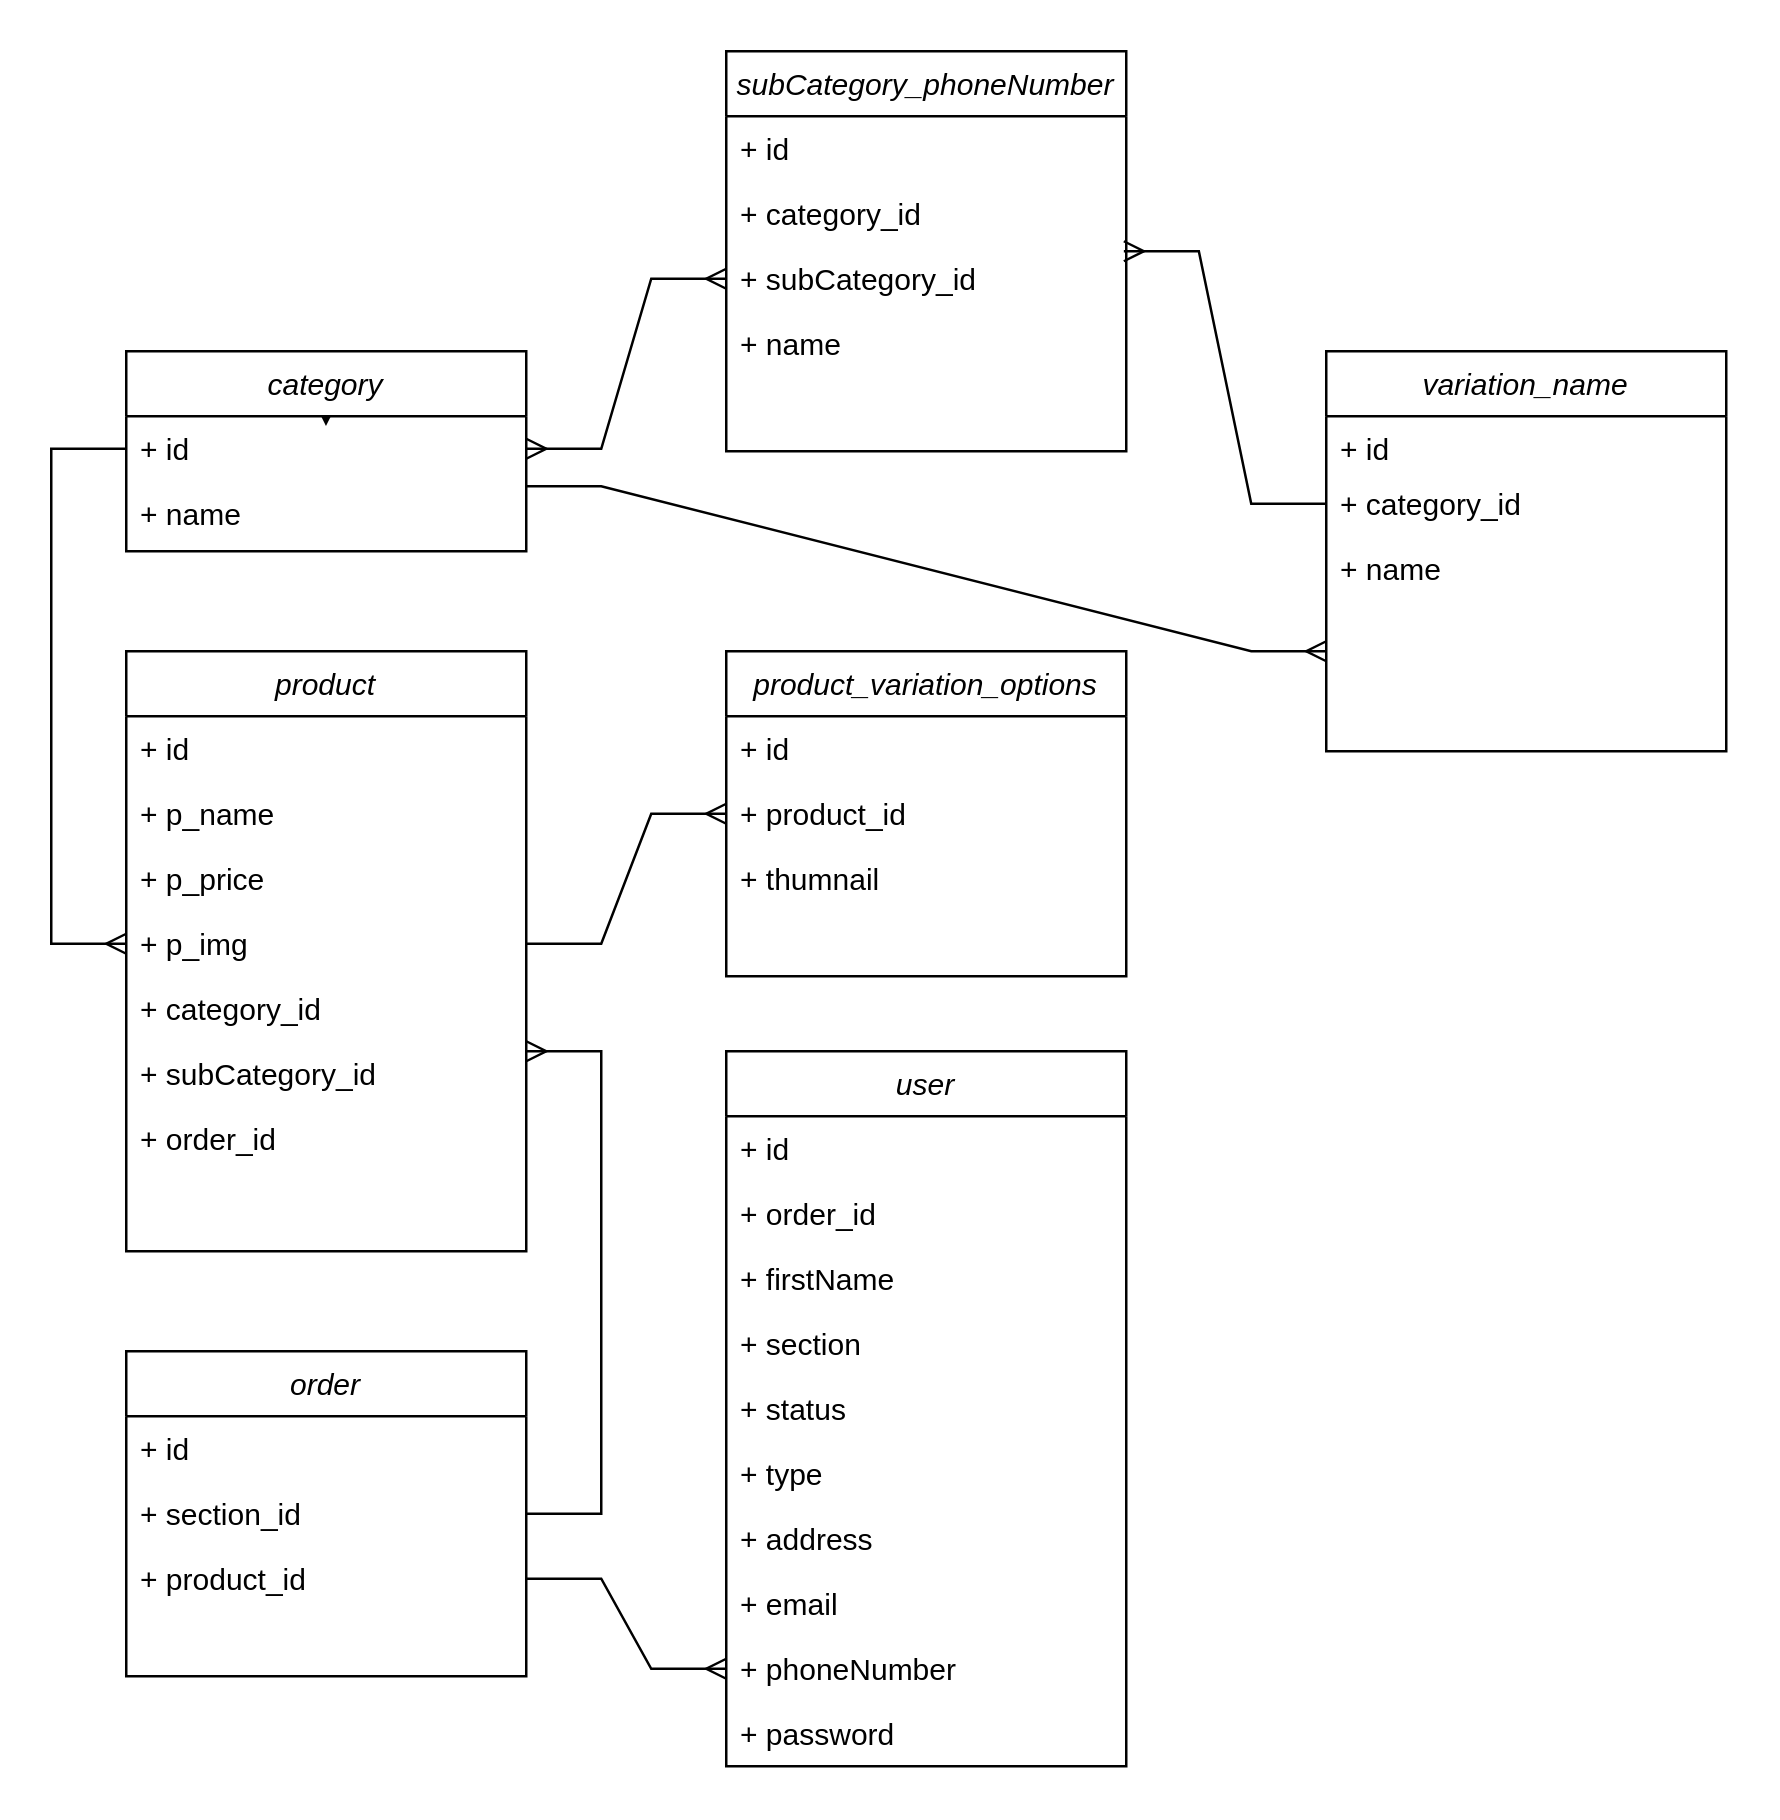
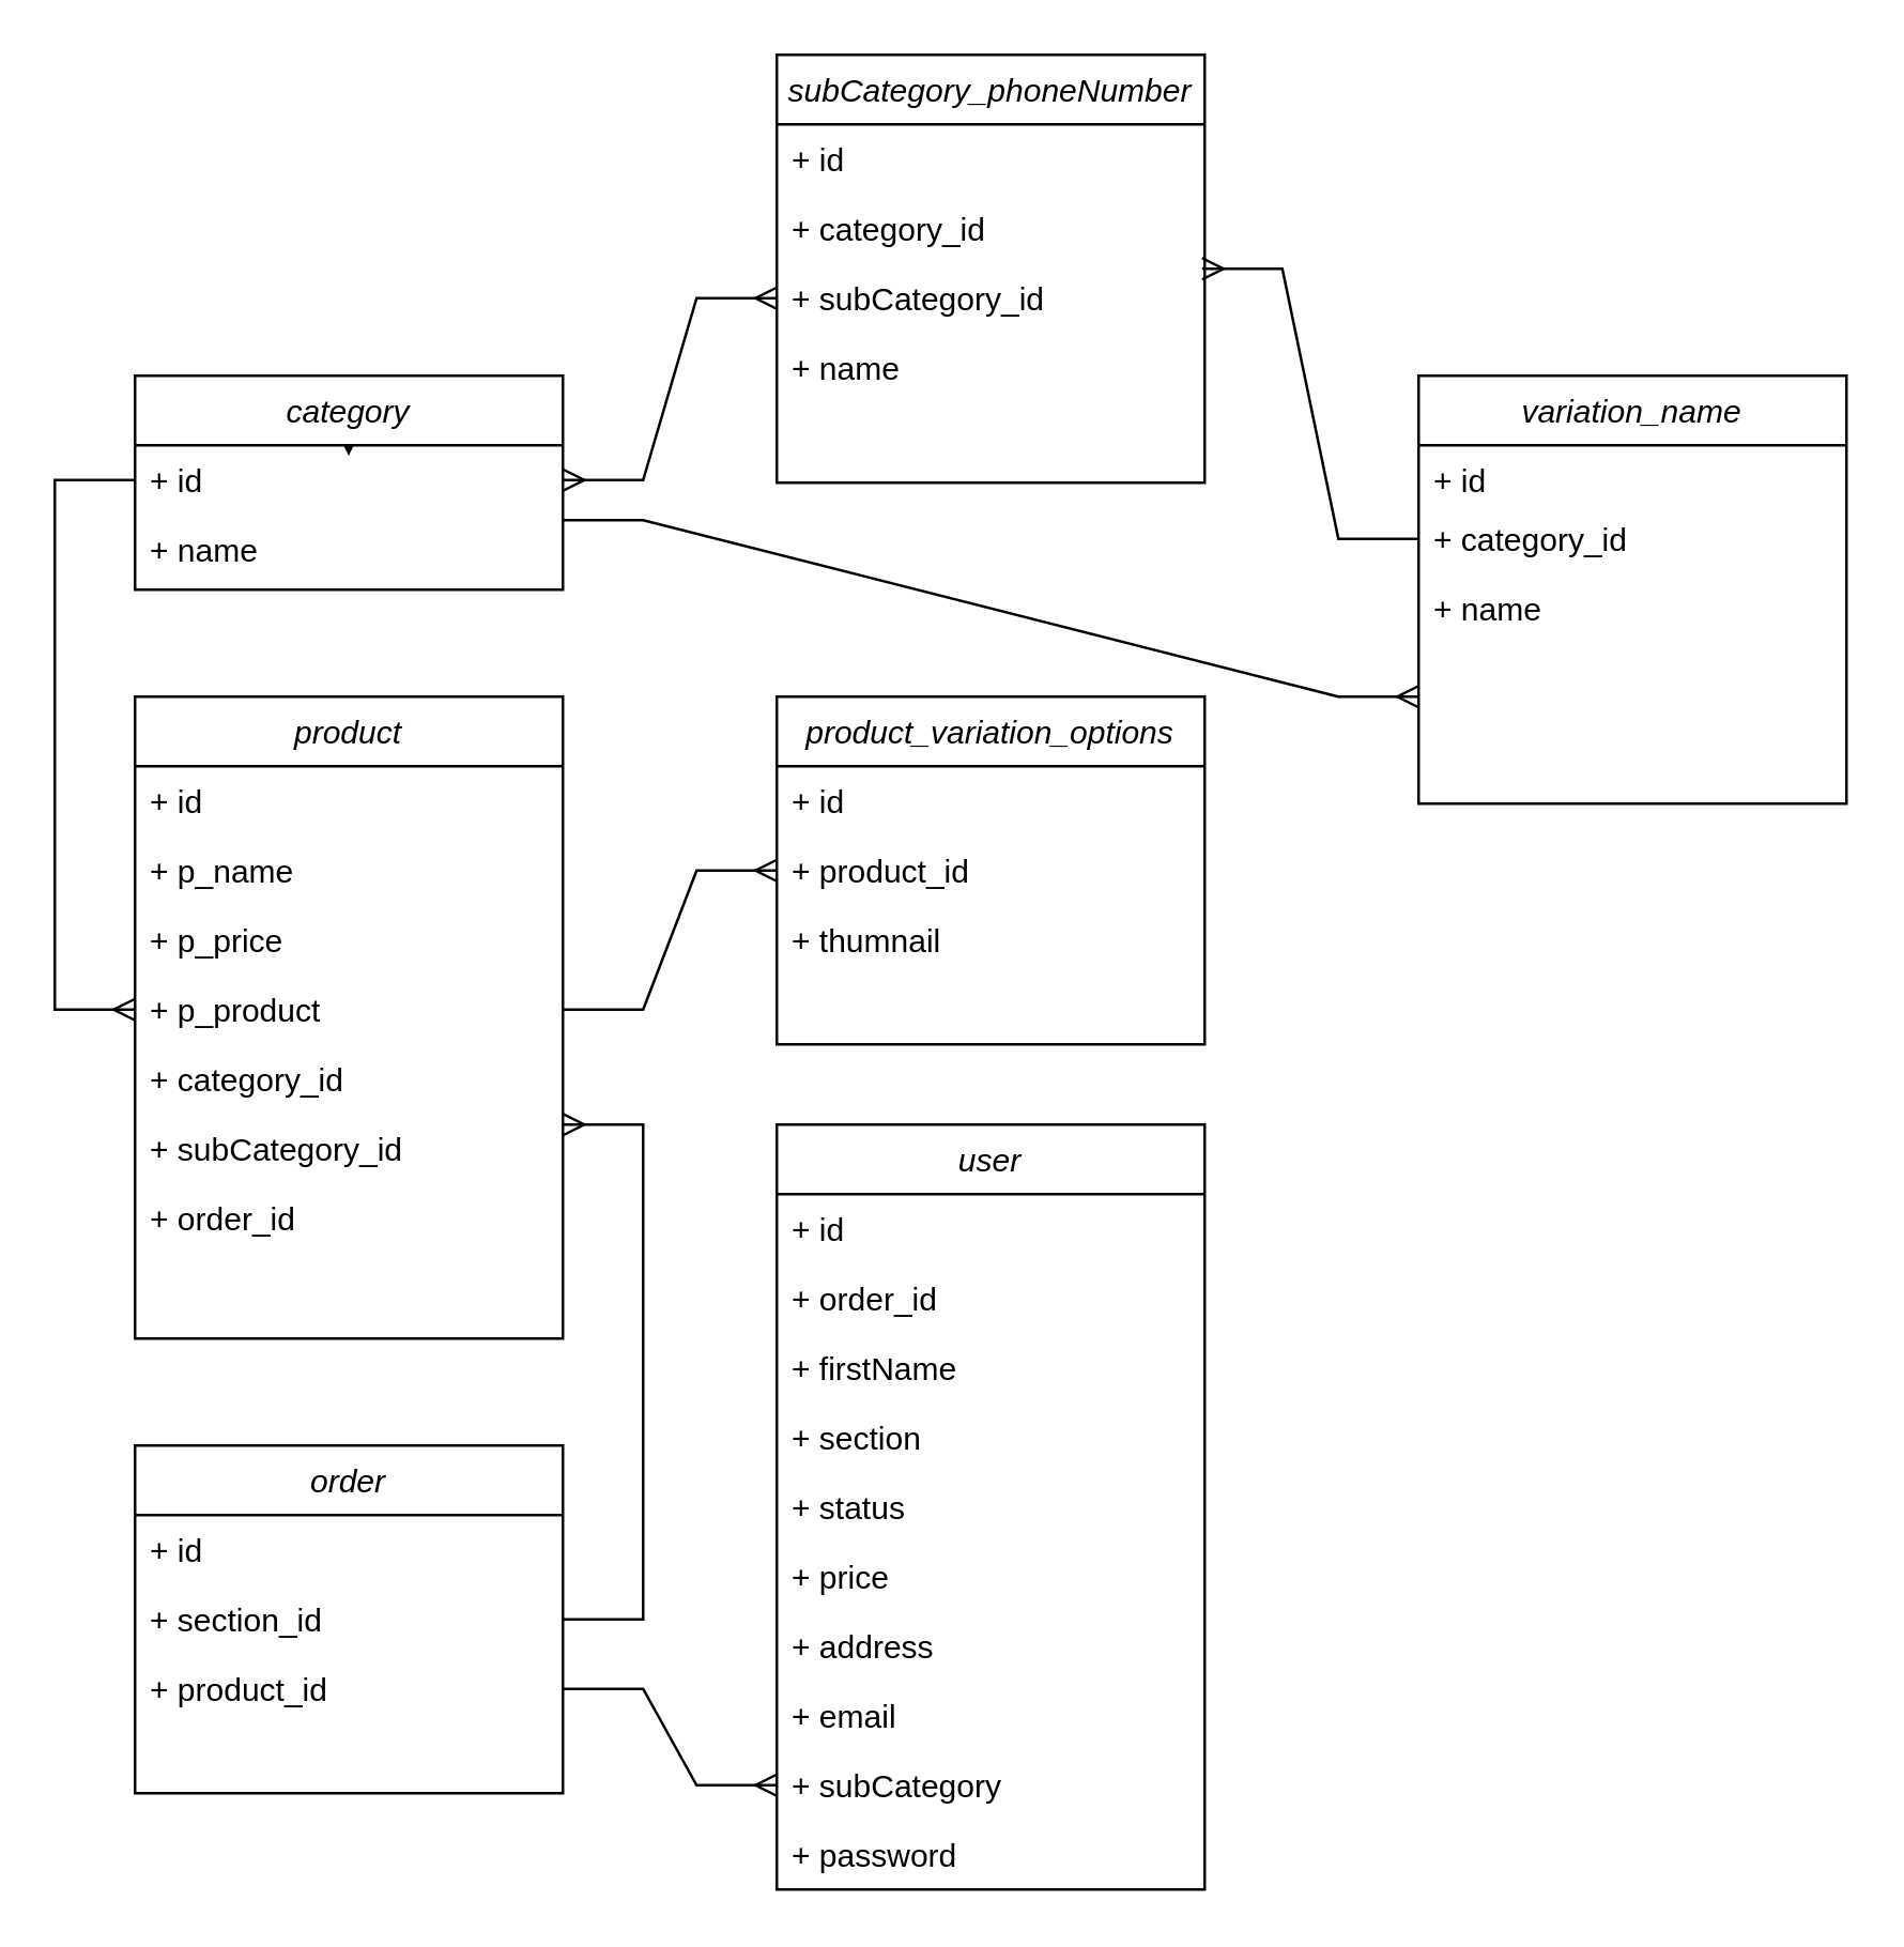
- <mxCell id="6" value="+ p_img" style="text;align=left;verticalAlign=top;spacingLeft=4;spacingRight=4;overflow=hidden;rotatable=0;points=[[0,0.5],[1,0.5]];portConstraint=eastwest;rounded=0;shadow=0;html=0;" parent="2" vertex="1"><mxGeometry y="104" width="160" height="26" as="geometry" /></mxCell>
+ <mxCell id="6" value="+ p_product" style="text;align=left;verticalAlign=top;spacingLeft=4;spacingRight=4;overflow=hidden;rotatable=0;points=[[0,0.5],[1,0.5]];portConstraint=eastwest;rounded=0;shadow=0;html=0;" parent="2" vertex="1"><mxGeometry y="104" width="160" height="26" as="geometry" /></mxCell>
- <mxCell id="20" value="+ type" style="text;align=left;verticalAlign=top;spacingLeft=4;spacingRight=4;overflow=hidden;rotatable=0;points=[[0,0.5],[1,0.5]];portConstraint=eastwest;" parent="14" vertex="1"><mxGeometry y="156" width="160" height="26" as="geometry" /></mxCell>
+ <mxCell id="20" value="+ price" style="text;align=left;verticalAlign=top;spacingLeft=4;spacingRight=4;overflow=hidden;rotatable=0;points=[[0,0.5],[1,0.5]];portConstraint=eastwest;" parent="14" vertex="1"><mxGeometry y="156" width="160" height="26" as="geometry" /></mxCell>
- <mxCell id="23" value="+ phoneNumber&#10;" style="text;align=left;verticalAlign=top;spacingLeft=4;spacingRight=4;overflow=hidden;rotatable=0;points=[[0,0.5],[1,0.5]];portConstraint=eastwest;rounded=0;shadow=0;html=0;" parent="14" vertex="1"><mxGeometry y="234" width="160" height="26" as="geometry" /></mxCell>
+ <mxCell id="23" value="+ subCategory&#10;" style="text;align=left;verticalAlign=top;spacingLeft=4;spacingRight=4;overflow=hidden;rotatable=0;points=[[0,0.5],[1,0.5]];portConstraint=eastwest;rounded=0;shadow=0;html=0;" parent="14" vertex="1"><mxGeometry y="234" width="160" height="26" as="geometry" /></mxCell>
